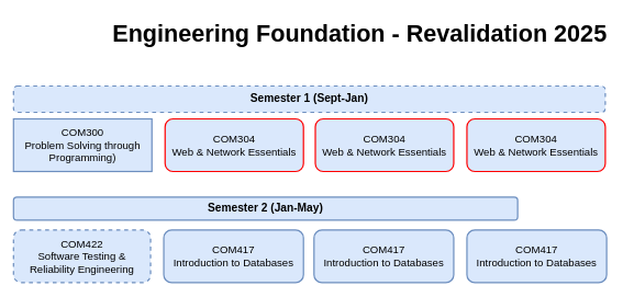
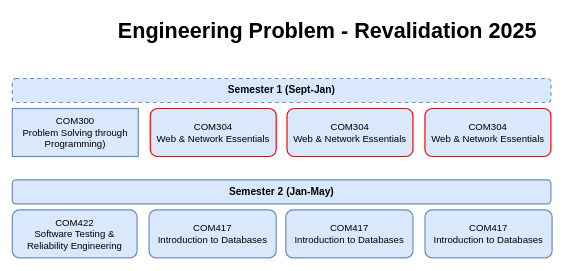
- <mxCell id="7" value="&lt;font style=&quot;font-size: 36px;&quot;&gt;&lt;b&gt;Engineering Foundation - Revalidation 2025&amp;nbsp;&lt;/b&gt;&lt;/font&gt;" style="text;html=1;align=center;verticalAlign=middle;resizable=0;points=[];autosize=1;strokeColor=none;fillColor=none;" vertex="1" parent="1"><mxGeometry x="160" y="20" width="780" height="60" as="geometry" /></mxCell>
+ <mxCell id="7" value="&lt;font style=&quot;font-size: 36px;&quot;&gt;&lt;b&gt;Engineering Problem - Revalidation 2025&amp;nbsp;&lt;/b&gt;&lt;/font&gt;" style="text;html=1;align=center;verticalAlign=middle;resizable=0;points=[];autosize=1;strokeColor=none;fillColor=none;" vertex="1" parent="1"><mxGeometry x="160" y="20" width="780" height="60" as="geometry" /></mxCell>
- <mxCell id="6" value="&lt;b style=&quot;border-color: var(--border-color); font-size: 17px;&quot;&gt;Semester 2 (Jan-May)&lt;/b&gt;" style="rounded=1;whiteSpace=wrap;html=1;fillColor=#dae8fc;strokeColor=#6c8ebf;strokeWidth=2;" vertex="1" parent="1"><mxGeometry x="20" y="299" width="765" height="35" as="geometry" /></mxCell>
+ <mxCell id="6" value="&lt;b style=&quot;border-color: var(--border-color); font-size: 17px;&quot;&gt;Semester 2 (Jan-May)&lt;/b&gt;" style="rounded=1;whiteSpace=wrap;html=1;fillColor=#dae8fc;strokeColor=#6c8ebf;strokeWidth=2;" vertex="1" parent="1"><mxGeometry x="20" y="299" width="898" height="40" as="geometry" /></mxCell>
- <mxCell id="8" value="&lt;font style=&quot;font-size: 16px;&quot;&gt;COM422&lt;br&gt;Software Testing &amp;amp; Reliability Engineering&lt;span style=&quot;font-size: 16px&quot;&gt;&lt;br&gt;&lt;/span&gt;&lt;/font&gt;" style="rounded=1;whiteSpace=wrap;html=1;fillColor=#dae8fc;strokeColor=#6c8ebf;strokeWidth=2;dashed=1;" vertex="1" parent="1"><mxGeometry x="20" y="349" width="208" height="80" as="geometry" /></mxCell>
+ <mxCell id="8" value="&lt;font style=&quot;font-size: 16px;&quot;&gt;COM422&lt;br&gt;Software Testing &amp;amp; Reliability Engineering&lt;span style=&quot;font-size: 16px&quot;&gt;&lt;br&gt;&lt;/span&gt;&lt;/font&gt;" style="rounded=1;whiteSpace=wrap;html=1;fillColor=#dae8fc;strokeColor=#6c8ebf;strokeWidth=2;" vertex="1" parent="1"><mxGeometry x="20" y="349" width="208" height="80" as="geometry" /></mxCell>
